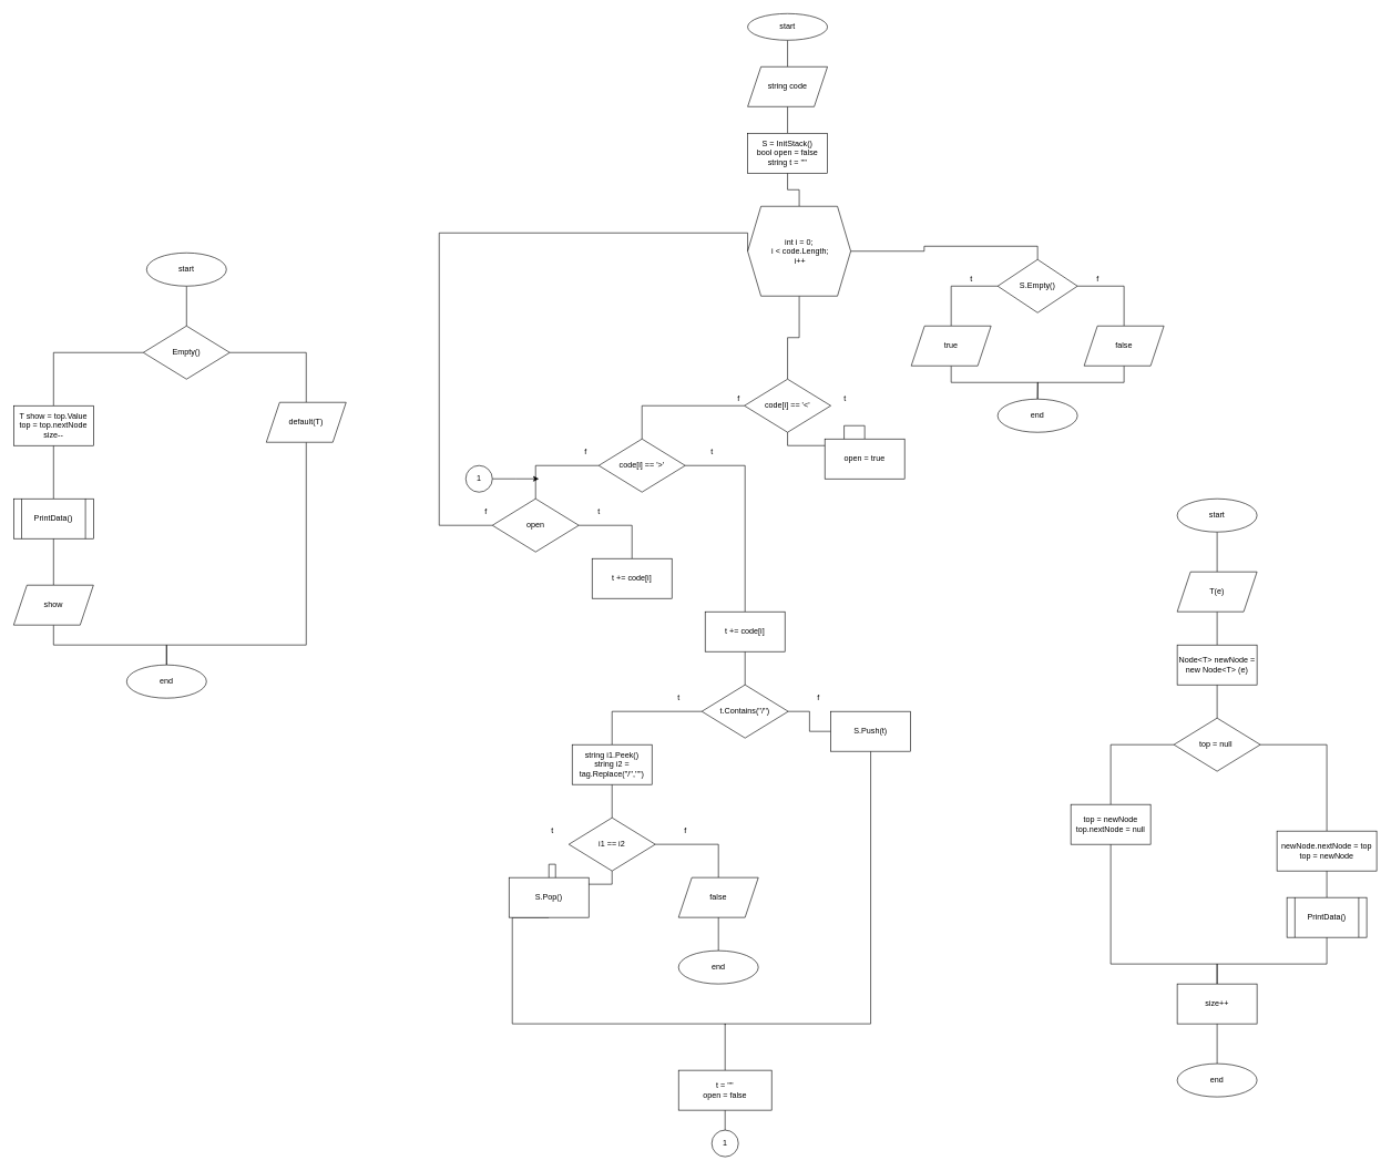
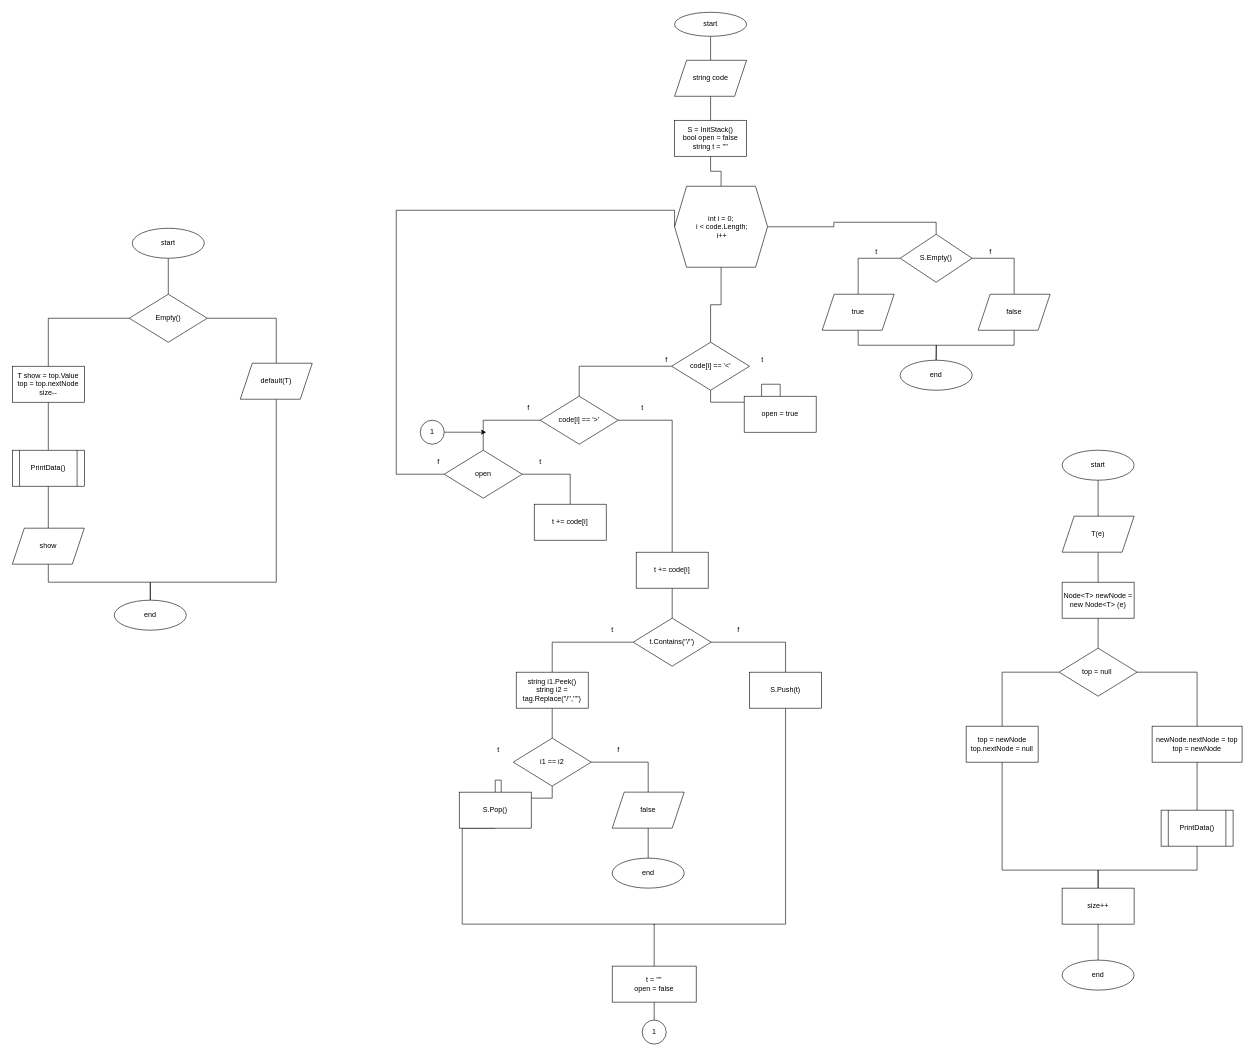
- <mxCell id="45" value="S.Push(t)" style="whiteSpace=wrap;html=1;" vertex="1" parent="1"><mxGeometry x="1249" y="1070" width="120" height="60" as="geometry" /></mxCell>
+ <mxCell id="45" value="S.Push(t)" style="whiteSpace=wrap;html=1;" vertex="1" parent="1"><mxGeometry x="1249" y="1120" width="120" height="60" as="geometry" /></mxCell>
- <mxCell id="76" value="newNode.nextNode = top&lt;br&gt;top = newNode" style="whiteSpace=wrap;html=1;" vertex="1" parent="1"><mxGeometry x="1920" y="1250" width="150" height="60" as="geometry" /></mxCell>
+ <mxCell id="76" value="newNode.nextNode = top&lt;br&gt;top = newNode" style="whiteSpace=wrap;html=1;" vertex="1" parent="1"><mxGeometry x="1920" y="1210" width="150" height="60" as="geometry" /></mxCell>
